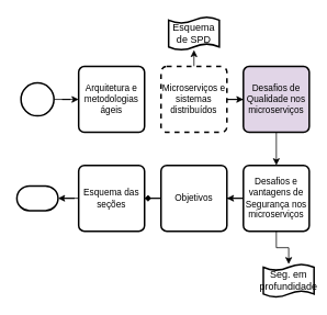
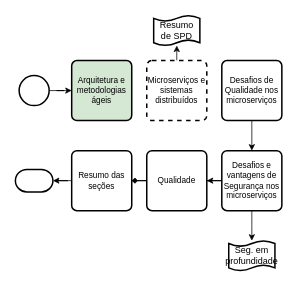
- <mxCell id="18" value="Esquema de SPD" style="shape=tape;whiteSpace=wrap;html=1;strokeWidth=2;size=0.19" vertex="1" parent="1"><mxGeometry x="204.23" y="20" width="61.54" height="40" as="geometry" /></mxCell>
+ <mxCell id="18" value="Resumo de SPD" style="shape=tape;whiteSpace=wrap;html=1;strokeWidth=2;size=0.19" vertex="1" parent="1"><mxGeometry x="204.23" y="20" width="61.54" height="40" as="geometry" /></mxCell>
- <mxCell id="4" value="Arquitetura e metodologias ágeis" style="rounded=1;whiteSpace=wrap;html=1;absoluteArcSize=1;arcSize=14;strokeWidth=2;fontSize=11;" vertex="1" parent="1"><mxGeometry x="95" y="80" width="80" height="80" as="geometry" /></mxCell>
+ <mxCell id="4" value="Arquitetura e metodologias ágeis" style="rounded=1;whiteSpace=wrap;html=1;absoluteArcSize=1;arcSize=14;strokeWidth=2;fontSize=11;fillColor=#d5e8d4;" vertex="1" parent="1"><mxGeometry x="95" y="80" width="80" height="80" as="geometry" /></mxCell>
- <mxCell id="5" style="edgeStyle=orthogonalEdgeStyle;rounded=0;orthogonalLoop=1;jettySize=auto;html=1;" edge="1" parent="1" source="7" target="9"><mxGeometry relative="1" as="geometry" /></mxCell>
- <mxCell id="9" value="Desafios de Qualidade nos microserviços" style="rounded=1;whiteSpace=wrap;html=1;absoluteArcSize=1;arcSize=14;strokeWidth=2;fontSize=11;fillColor=#e1d5e7;" vertex="1" parent="1"><mxGeometry x="295" y="80" width="80" height="80" as="geometry" /></mxCell>
+ <mxCell id="9" value="Desafios de Qualidade nos microserviços" style="rounded=1;whiteSpace=wrap;html=1;absoluteArcSize=1;arcSize=14;strokeWidth=2;fontSize=11;" vertex="1" parent="1"><mxGeometry x="295" y="80" width="80" height="80" as="geometry" /></mxCell>
- <mxCell id="16" value="Esquema das seções" style="rounded=1;whiteSpace=wrap;html=1;absoluteArcSize=1;arcSize=14;strokeWidth=2;fontSize=11;" vertex="1" parent="1"><mxGeometry x="95" y="200" width="80" height="80" as="geometry" /></mxCell>
+ <mxCell id="16" value="Resumo das seções" style="rounded=1;whiteSpace=wrap;html=1;absoluteArcSize=1;arcSize=14;strokeWidth=2;fontSize=11;" vertex="1" parent="1"><mxGeometry x="95" y="200" width="80" height="80" as="geometry" /></mxCell>
- <mxCell id="14" value="Objetivos" style="rounded=1;whiteSpace=wrap;html=1;absoluteArcSize=1;arcSize=14;strokeWidth=2;fontSize=11;" vertex="1" parent="1"><mxGeometry x="195" y="200" width="80" height="80" as="geometry" /></mxCell>
+ <mxCell id="14" value="Qualidade" style="rounded=1;whiteSpace=wrap;html=1;absoluteArcSize=1;arcSize=14;strokeWidth=2;fontSize=11;" vertex="1" parent="1"><mxGeometry x="195" y="200" width="80" height="80" as="geometry" /></mxCell>
- <mxCell id="19" value="Seg. em profundidade" style="shape=tape;whiteSpace=wrap;html=1;strokeWidth=2;size=0.19" vertex="1" parent="1"><mxGeometry x="319.23" y="320" width="61.54" height="40" as="geometry" /></mxCell>
+ <mxCell id="19" value="Seg. em profundidade" style="shape=tape;whiteSpace=wrap;html=1;strokeWidth=2;size=0.19" vertex="1" parent="1"><mxGeometry x="304.23" y="320" width="61.54" height="40" as="geometry" /></mxCell>
